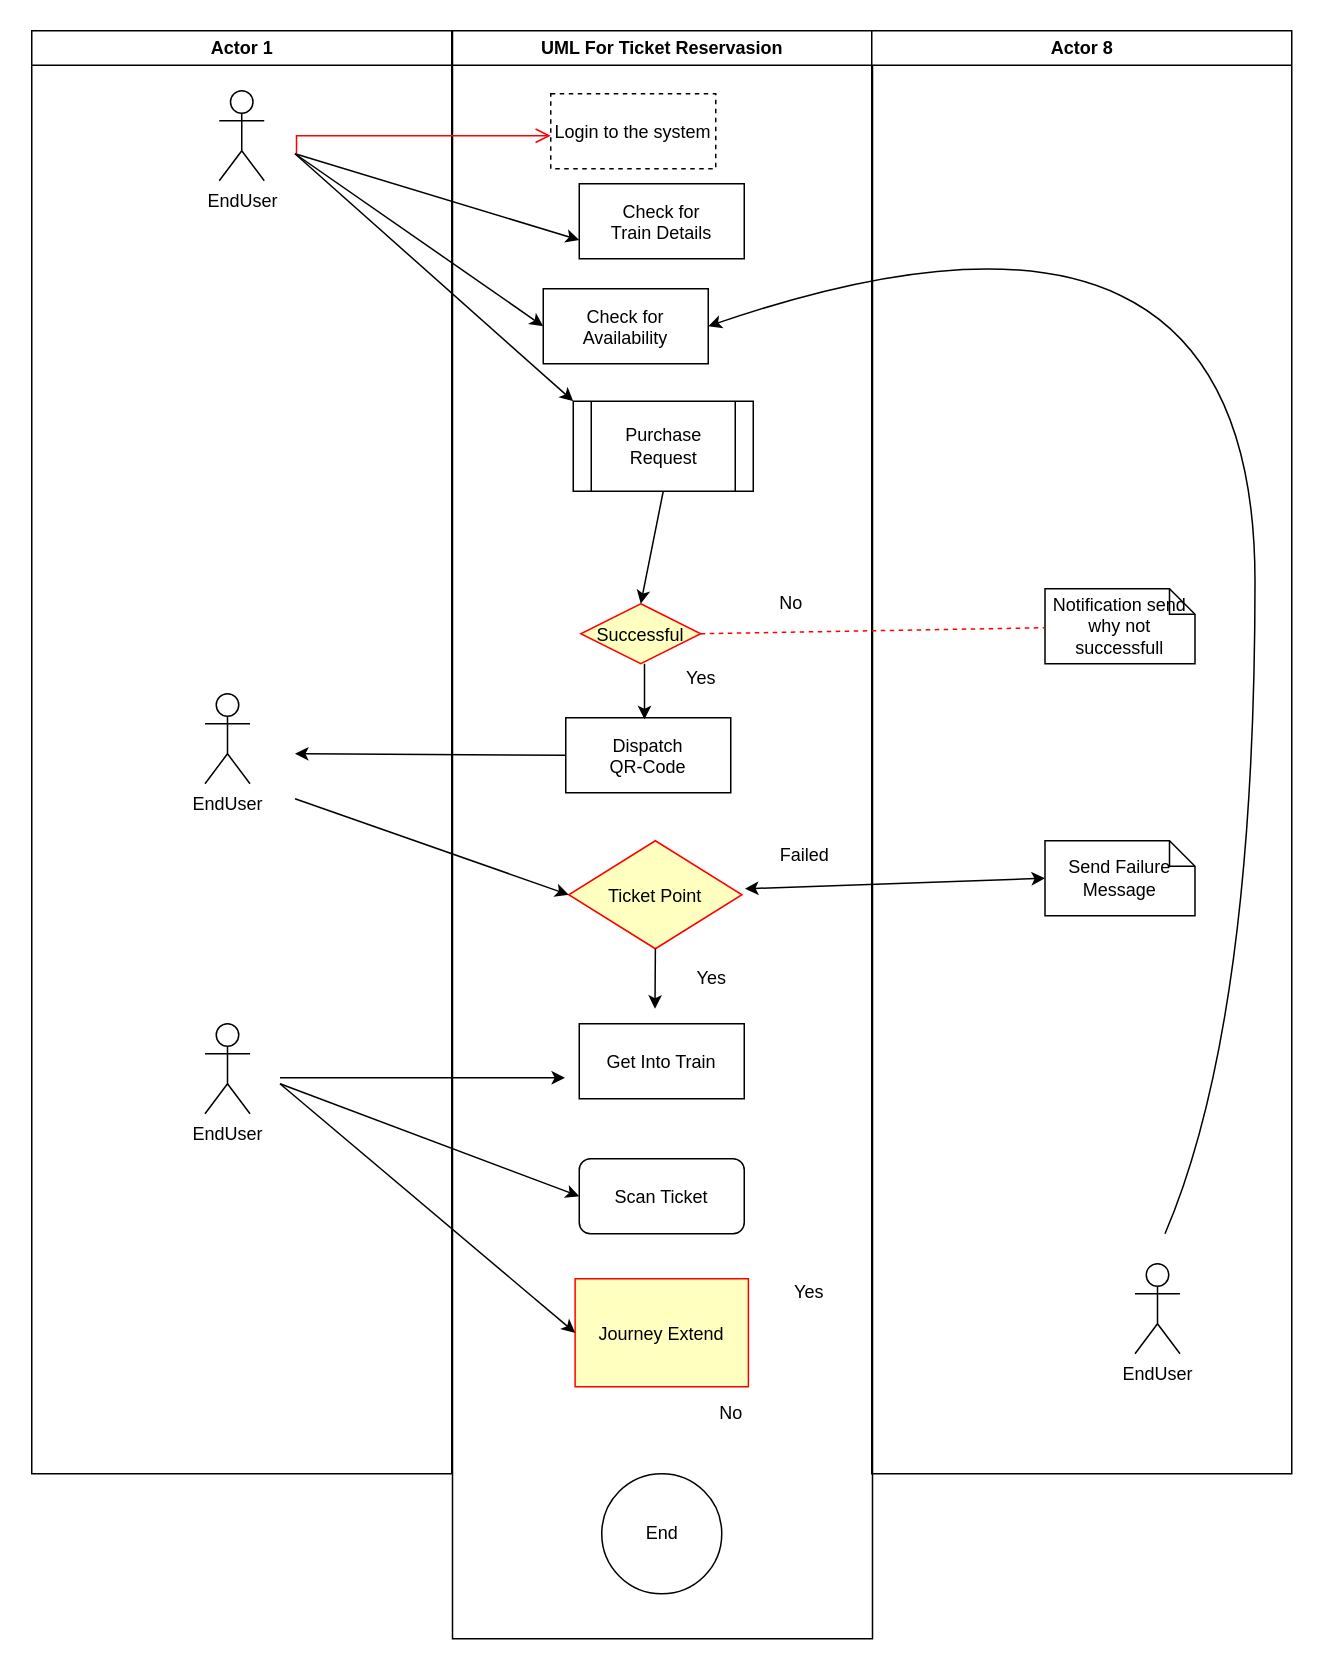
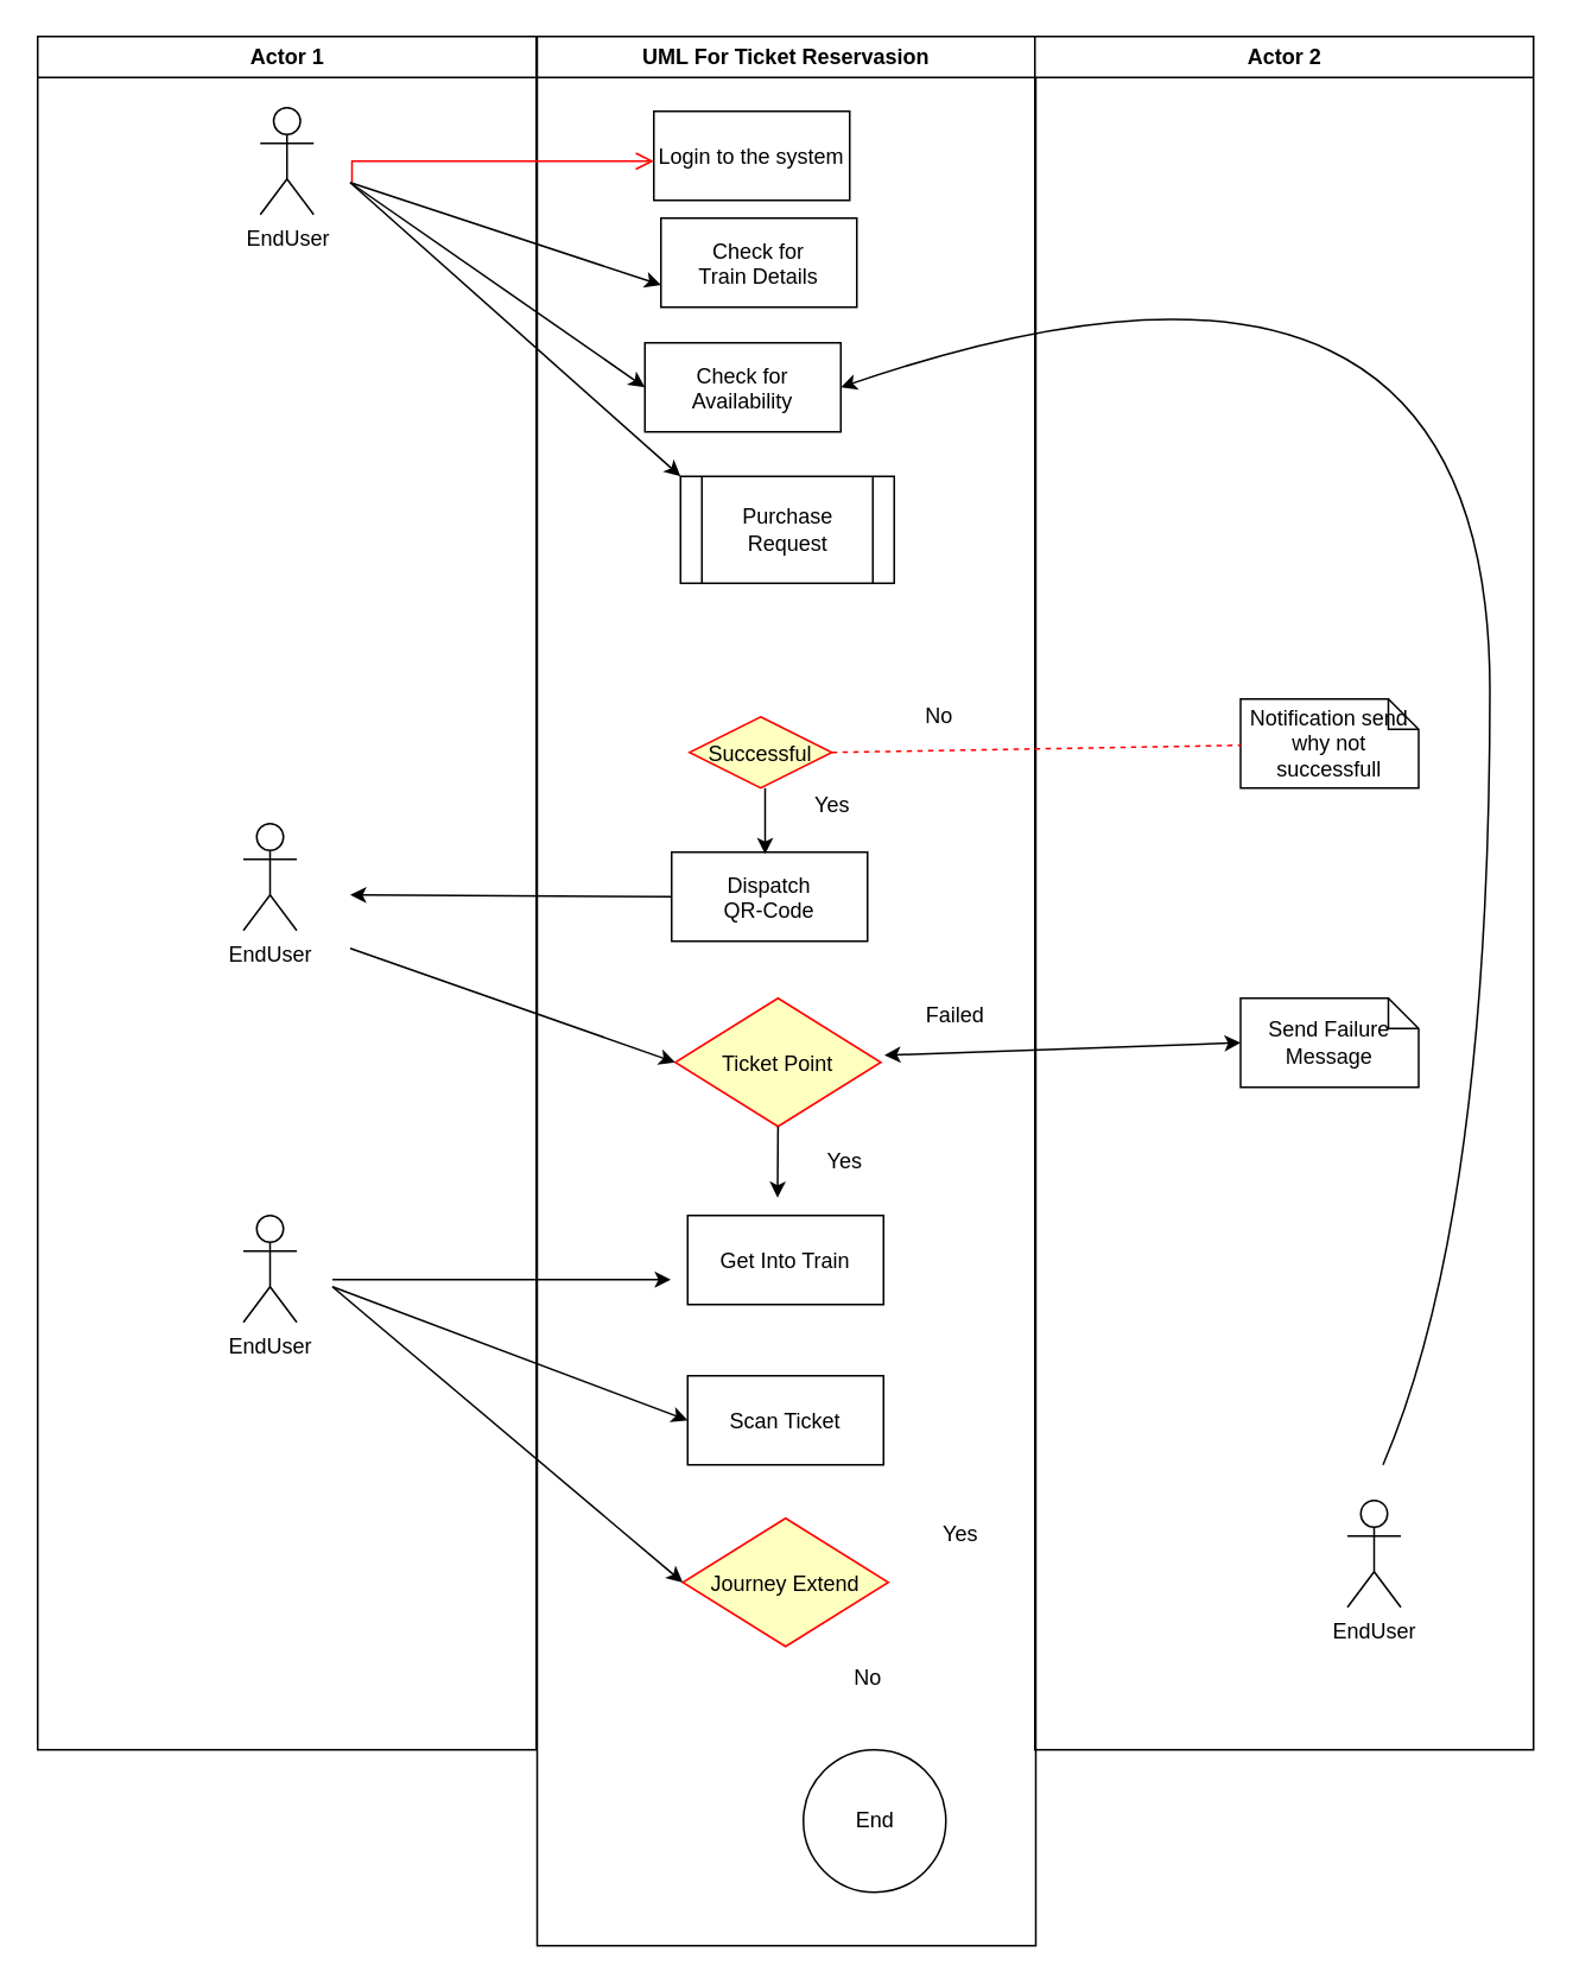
- <mxCell id="27" value="Actor 8" style="swimlane;whiteSpace=wrap" parent="1" vertex="1"><mxGeometry x="580.5" y="20" width="280" height="962" as="geometry" /></mxCell>
+ <mxCell id="27" value="Actor 2" style="swimlane;whiteSpace=wrap" parent="1" vertex="1"><mxGeometry x="580.5" y="20" width="280" height="962" as="geometry" /></mxCell>
- <mxCell id="9" value="Login to the system" style="dashed=1;" parent="7" vertex="1"><mxGeometry x="65.5" y="42" width="110" height="50" as="geometry" /></mxCell>
+ <mxCell id="9" value="Login to the system" style="" parent="7" vertex="1"><mxGeometry x="65.5" y="42" width="110" height="50" as="geometry" /></mxCell>
- <mxCell id="12" value="Check for &#10;Train Details" style="" vertex="1" parent="7"><mxGeometry x="84.5" y="102" width="110" height="50" as="geometry" /></mxCell>
+ <mxCell id="12" value="Check for &#10;Train Details" style="" vertex="1" parent="7"><mxGeometry x="69.5" y="102" width="110" height="50" as="geometry" /></mxCell>
- <mxCell id="14" value="" style="endArrow=classic;html=1;exitX=0.5;exitY=1;exitDx=0;exitDy=0;entryX=0.5;entryY=0;entryDx=0;entryDy=0;" edge="1" parent="7" source="13" target="11"><mxGeometry width="50" height="50" relative="1" as="geometry"><mxPoint x="175.5" y="242" as="sourcePoint" /><mxPoint x="225.5" y="192" as="targetPoint" /></mxGeometry></mxCell>
- <mxCell id="23" value="Scan Ticket" style="rounded=1;" vertex="1" parent="7"><mxGeometry x="84.5" y="752" width="110" height="50" as="geometry" /></mxCell>
+ <mxCell id="23" value="Scan Ticket" style="" vertex="1" parent="7"><mxGeometry x="84.5" y="752" width="110" height="50" as="geometry" /></mxCell>
- <mxCell id="22" value="Journey Extend" style="fillColor=#ffffc0;strokeColor=#ff0000;rounded=0;" vertex="1" parent="7"><mxGeometry x="81.75" y="832" width="115.5" height="72" as="geometry" /></mxCell>
+ <mxCell id="22" value="Journey Extend" style="rhombus;fillColor=#ffffc0;strokeColor=#ff0000;" vertex="1" parent="7"><mxGeometry x="81.75" y="832" width="115.5" height="72" as="geometry" /></mxCell>
- <mxCell id="25" value="End" style="ellipse;whiteSpace=wrap;html=1;aspect=fixed;" vertex="1" parent="7"><mxGeometry x="99.5" y="962" width="80" height="80" as="geometry" /></mxCell>
+ <mxCell id="25" value="End" style="ellipse;whiteSpace=wrap;html=1;aspect=fixed;" vertex="1" parent="7"><mxGeometry x="149.5" y="962" width="80" height="80" as="geometry" /></mxCell>
